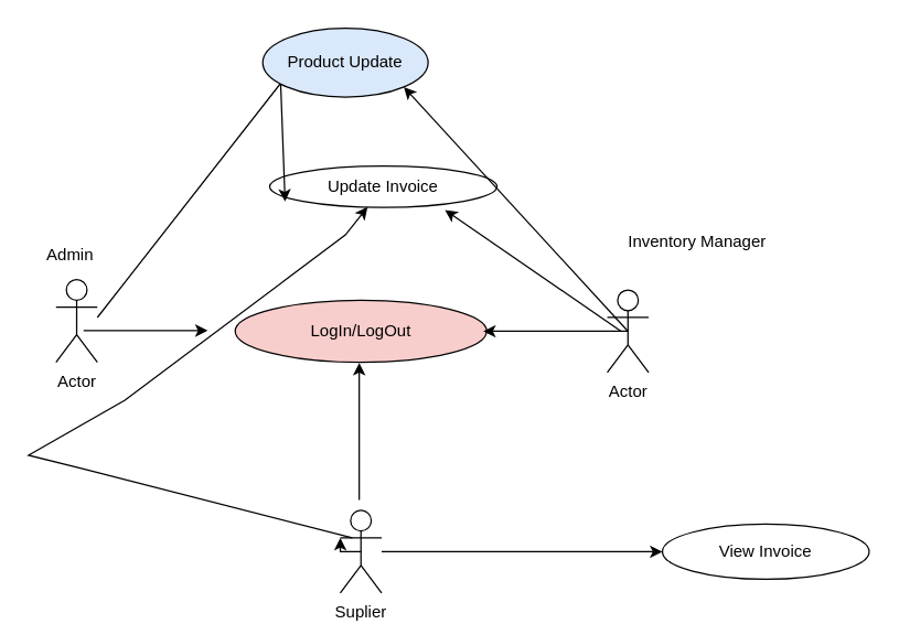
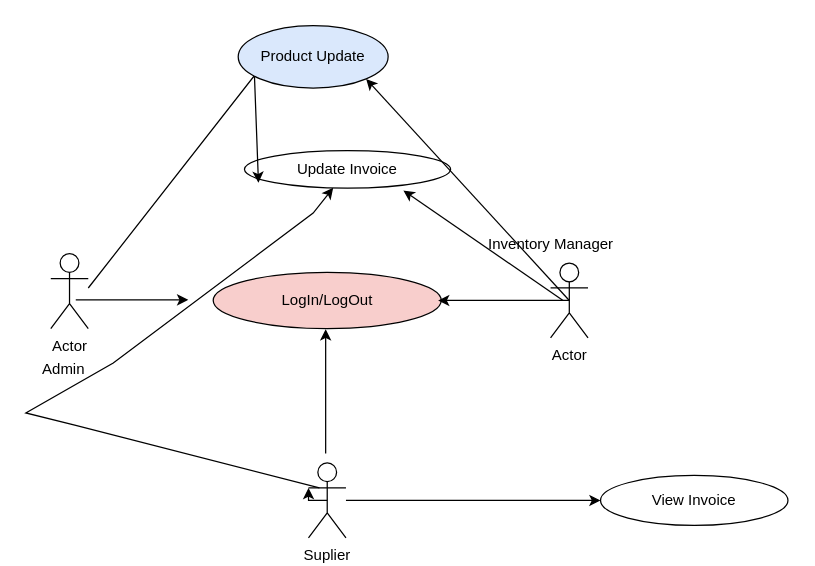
- <mxCell id="7" value="Inventory Manager" style="text;html=1;align=center;verticalAlign=middle;resizable=0;points=[];autosize=1;strokeColor=none;fillColor=none;" vertex="1" parent="1"><mxGeometry x="445" y="160" width="120" height="30" as="geometry" /></mxCell>
+ <mxCell id="7" value="Inventory Manager" style="text;html=1;align=center;verticalAlign=middle;resizable=0;points=[];autosize=1;strokeColor=none;fillColor=none;" vertex="1" parent="1"><mxGeometry x="380" y="180" width="120" height="30" as="geometry" /></mxCell>
- <mxCell id="6" value="Admin" style="text;html=1;align=center;verticalAlign=middle;resizable=0;points=[];autosize=1;strokeColor=none;fillColor=none;" vertex="1" parent="1"><mxGeometry x="20" y="170" width="60" height="30" as="geometry" /></mxCell>
+ <mxCell id="6" value="Admin" style="text;html=1;align=center;verticalAlign=middle;resizable=0;points=[];autosize=1;strokeColor=none;fillColor=none;" vertex="1" parent="1"><mxGeometry x="20" y="280" width="60" height="30" as="geometry" /></mxCell>
